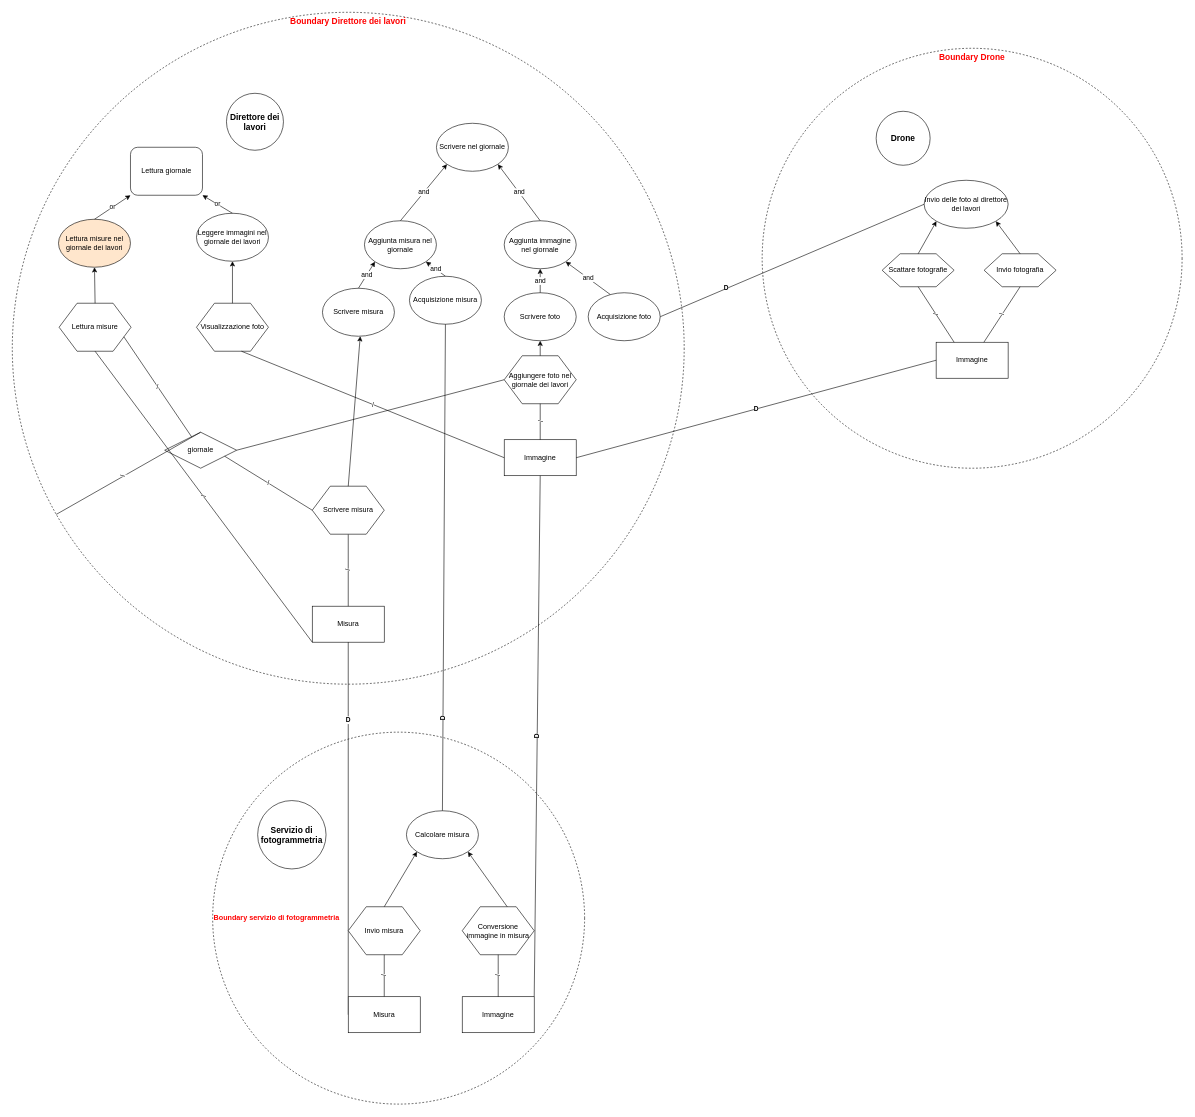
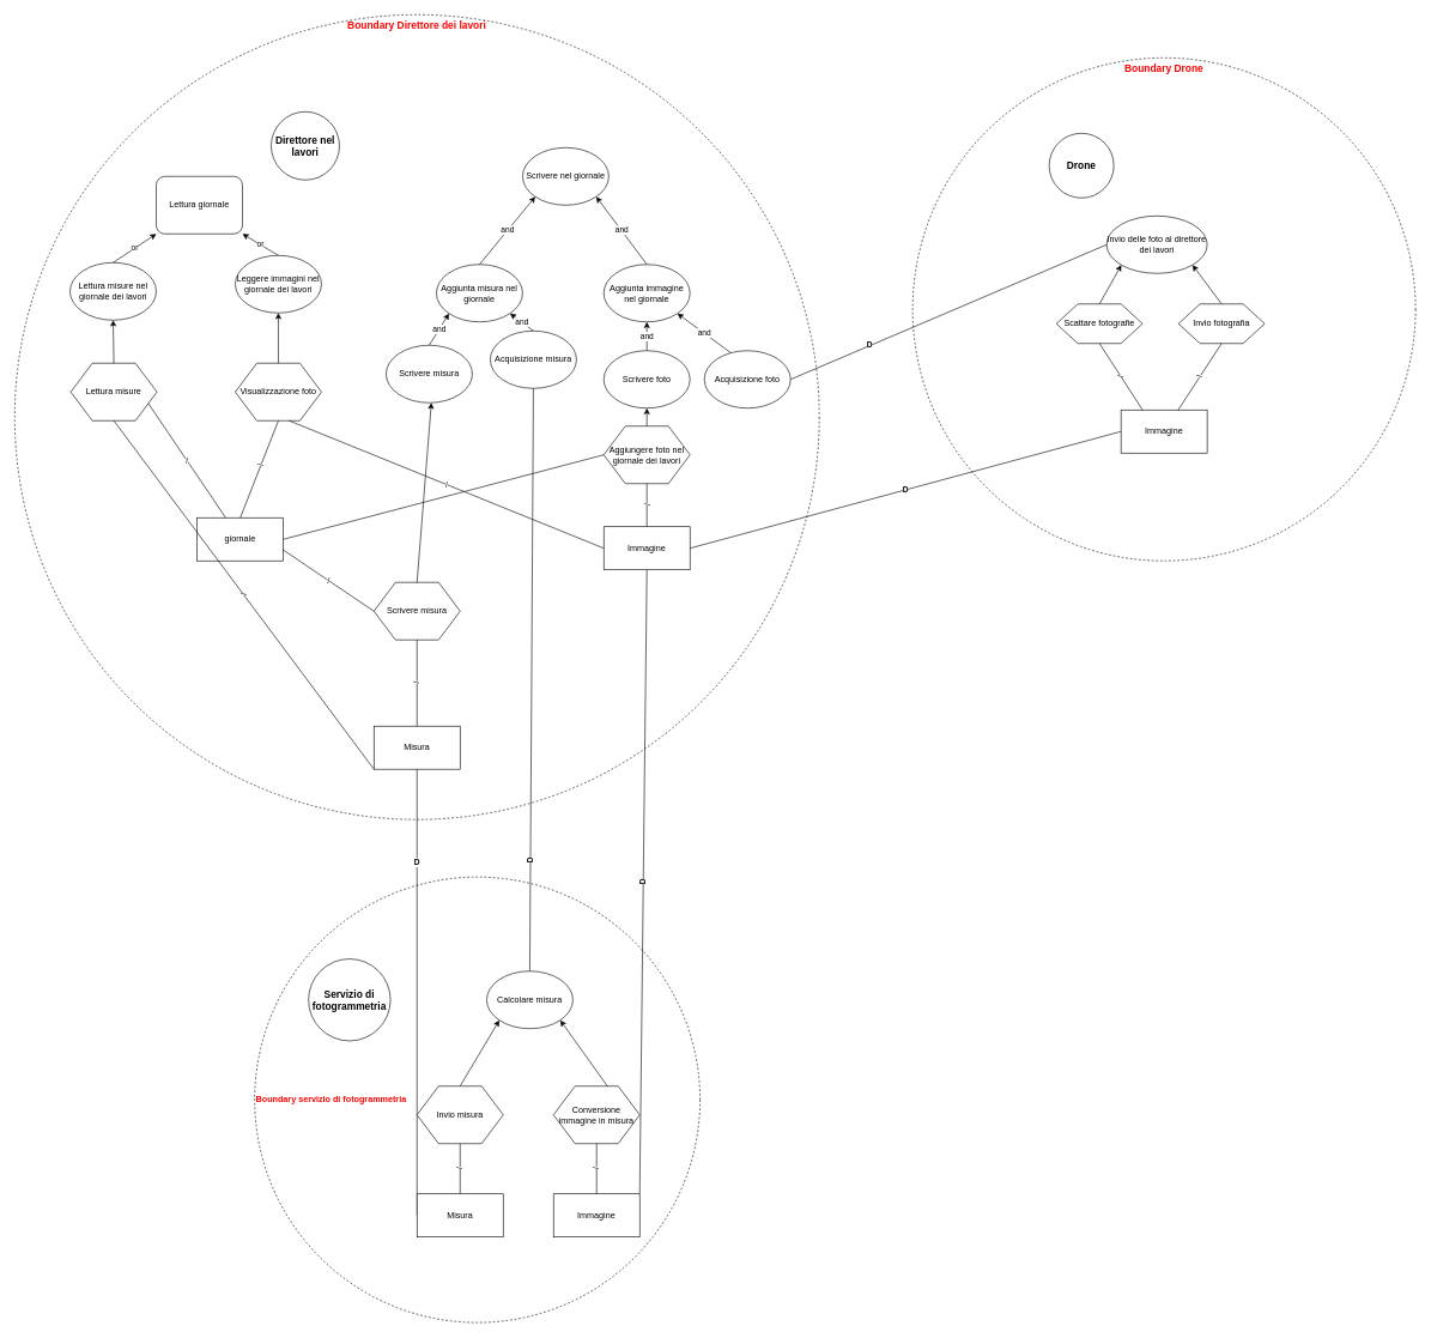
- <mxCell id="3" value="&lt;b&gt;&lt;font style=&quot;font-size: 14px&quot;&gt;Direttore dei lavori&lt;/font&gt;&lt;/b&gt;" style="ellipse;whiteSpace=wrap;html=1;aspect=fixed;" parent="1" vertex="1"><mxGeometry x="377" y="155" width="95" height="95" as="geometry" /></mxCell>
+ <mxCell id="3" value="&lt;b&gt;&lt;font style=&quot;font-size: 14px&quot;&gt;Direttore nel lavori&lt;/font&gt;&lt;/b&gt;" style="ellipse;whiteSpace=wrap;html=1;aspect=fixed;" parent="1" vertex="1"><mxGeometry x="377" y="155" width="95" height="95" as="geometry" /></mxCell>
- <mxCell id="14" value="Lettura misure nel giornale dei lavori" style="ellipse;whiteSpace=wrap;html=1;fillColor=#ffe6cc;" parent="1" vertex="1"><mxGeometry x="97" y="365" width="120" height="80" as="geometry" /></mxCell>
+ <mxCell id="14" value="Lettura misure nel giornale dei lavori" style="ellipse;whiteSpace=wrap;html=1;" parent="1" vertex="1"><mxGeometry x="97" y="365" width="120" height="80" as="geometry" /></mxCell>
- <mxCell id="18" value="giornale" style="rhombus;whiteSpace=wrap;html=1;" parent="1" vertex="1"><mxGeometry x="274" y="720" width="120" height="60" as="geometry" /></mxCell>
+ <mxCell id="18" value="giornale" style="rounded=0;whiteSpace=wrap;html=1;" parent="1" vertex="1"><mxGeometry x="274" y="720" width="120" height="60" as="geometry" /></mxCell>
- <mxCell id="30" value="/" style="endArrow=none;html=1;horizontal=0;exitX=0.5;exitY=0;exitDx=0;exitDy=0;" parent="1" source="18" target="39" edge="1"><mxGeometry x="0.077" width="50" height="50" relative="1" as="geometry"><mxPoint x="387" y="620" as="sourcePoint" /><mxPoint x="387" y="580" as="targetPoint" /><mxPoint as="offset" /></mxGeometry></mxCell>
+ <mxCell id="30" value="/" style="endArrow=none;html=1;horizontal=0;exitX=0.5;exitY=0;exitDx=0;exitDy=0;entryX=0.5;entryY=1;entryDx=0;entryDy=0;" parent="1" source="18" target="17" edge="1"><mxGeometry x="0.077" width="50" height="50" relative="1" as="geometry"><mxPoint x="387" y="620" as="sourcePoint" /><mxPoint x="387" y="580" as="targetPoint" /><mxPoint as="offset" /></mxGeometry></mxCell>
